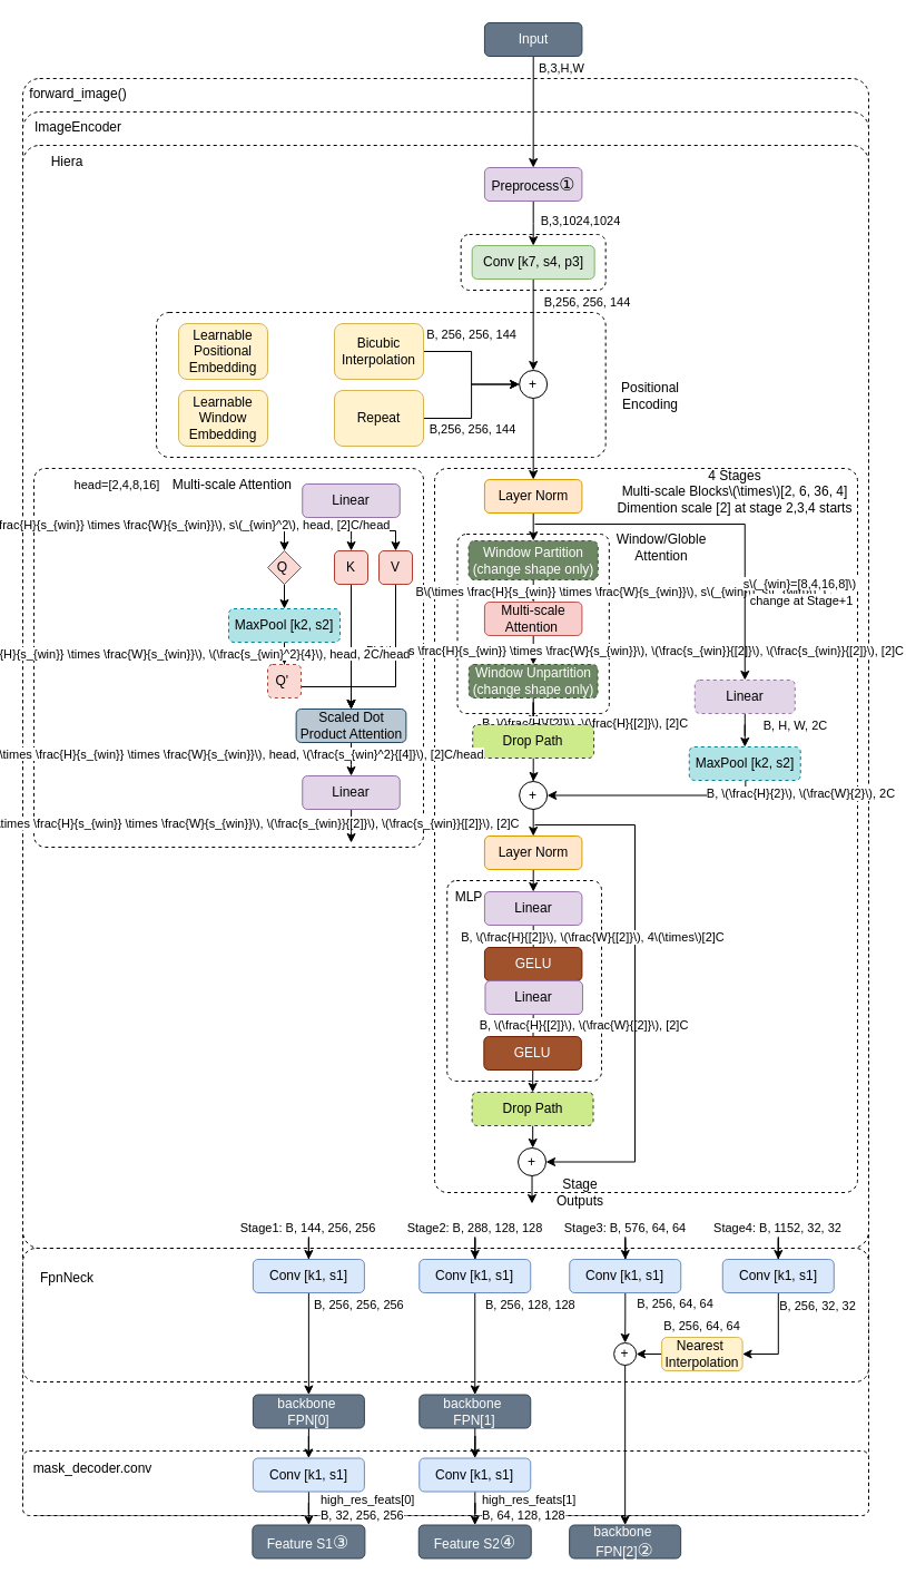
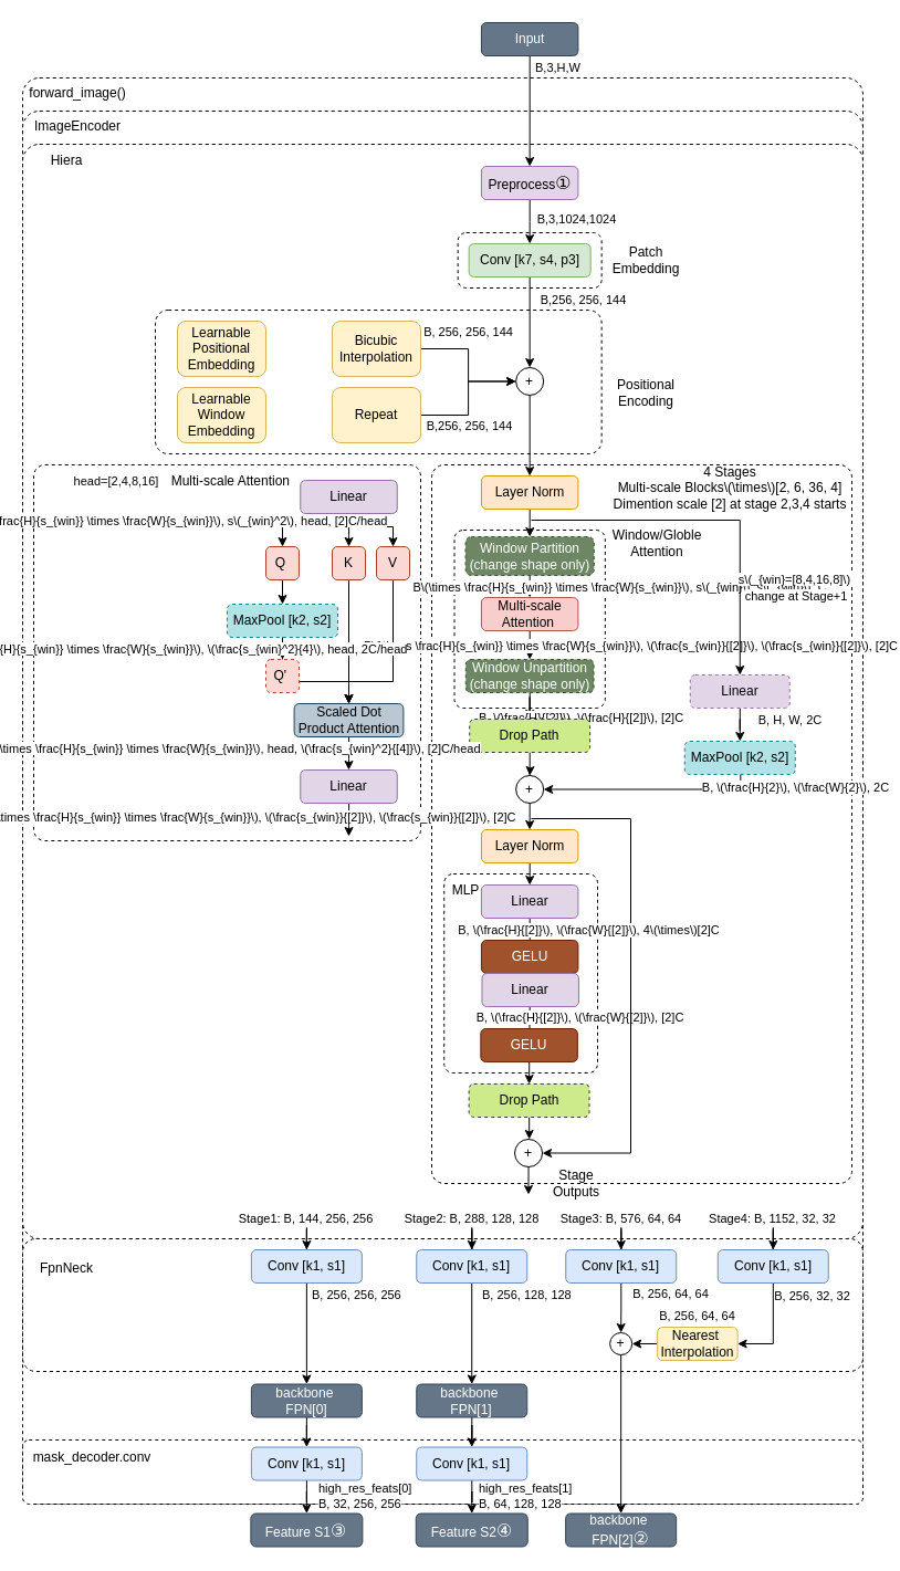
+ <mxCell id="19" value="Patch Embedding" style="text;html=1;align=center;verticalAlign=middle;whiteSpace=wrap;rounded=0;" vertex="1" parent="1"><mxGeometry x="553.66" y="220" width="60" height="30" as="geometry" /></mxCell>
- <mxCell id="67" value="Q&amp;nbsp;" style="rhombus;whiteSpace=wrap;html=1;fillColor=#fad9d5;strokeColor=#ae4132;" vertex="1" parent="1"><mxGeometry x="240" y="494" width="30" height="30" as="geometry" /></mxCell>
+ <mxCell id="67" value="Q&amp;nbsp;" style="rounded=1;whiteSpace=wrap;html=1;fillColor=#fad9d5;strokeColor=#ae4132;" vertex="1" parent="1"><mxGeometry x="240" y="494" width="30" height="30" as="geometry" /></mxCell>
